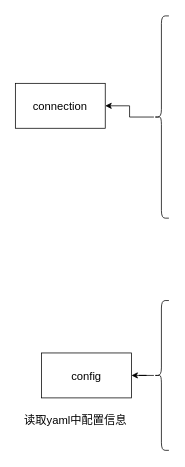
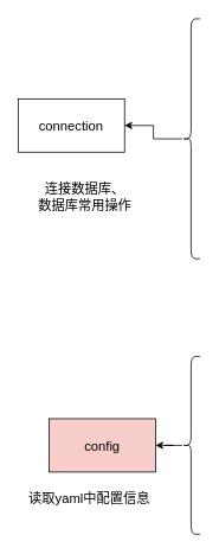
+ <mxCell id="5" value="连接数据库、&lt;br&gt;数据库常用操作" style="text;html=1;align=center;verticalAlign=middle;resizable=0;points=[];autosize=1;strokeColor=none;fontSize=15;fontColor=none;" vertex="1" parent="1"><mxGeometry x="35" y="200" width="120" height="40" as="geometry" /></mxCell>
- <mxCell id="6" value="config" style="rounded=0;whiteSpace=wrap;html=1;fontSize=15;fontColor=none;" vertex="1" parent="1"><mxGeometry x="55" y="470" width="120" height="60" as="geometry" /></mxCell>
+ <mxCell id="6" value="config" style="rounded=0;whiteSpace=wrap;html=1;fontSize=15;fontColor=none;fillColor=#f8cecc;" vertex="1" parent="1"><mxGeometry x="55" y="470" width="120" height="60" as="geometry" /></mxCell>
